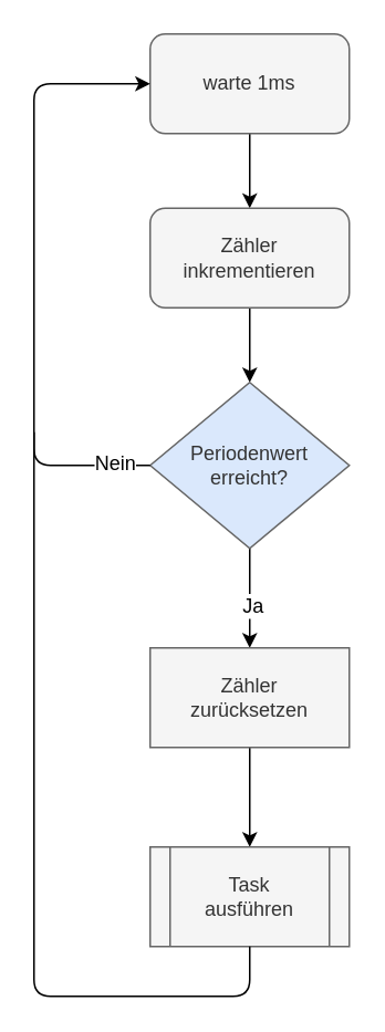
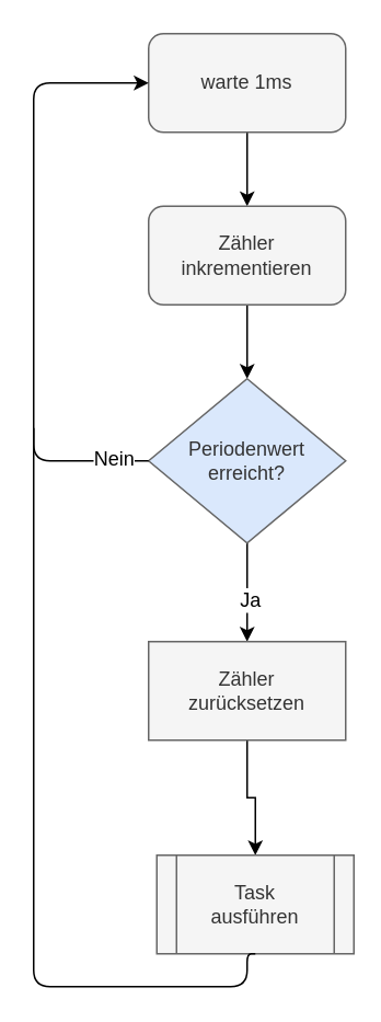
- <mxCell id="11" value="Task&lt;br&gt;ausführen&lt;br&gt;" style="shape=process;whiteSpace=wrap;html=1;backgroundOutline=1;fillColor=#f5f5f5;strokeColor=#666666;fontColor=#333333;" parent="1" vertex="1"><mxGeometry x="90" y="510" width="120" height="60" as="geometry" /></mxCell>
+ <mxCell id="11" value="Task&lt;br&gt;ausführen&lt;br&gt;" style="shape=process;whiteSpace=wrap;html=1;backgroundOutline=1;fillColor=#f5f5f5;strokeColor=#666666;fontColor=#333333;" parent="1" vertex="1"><mxGeometry x="95" y="520" width="120" height="60" as="geometry" /></mxCell>
